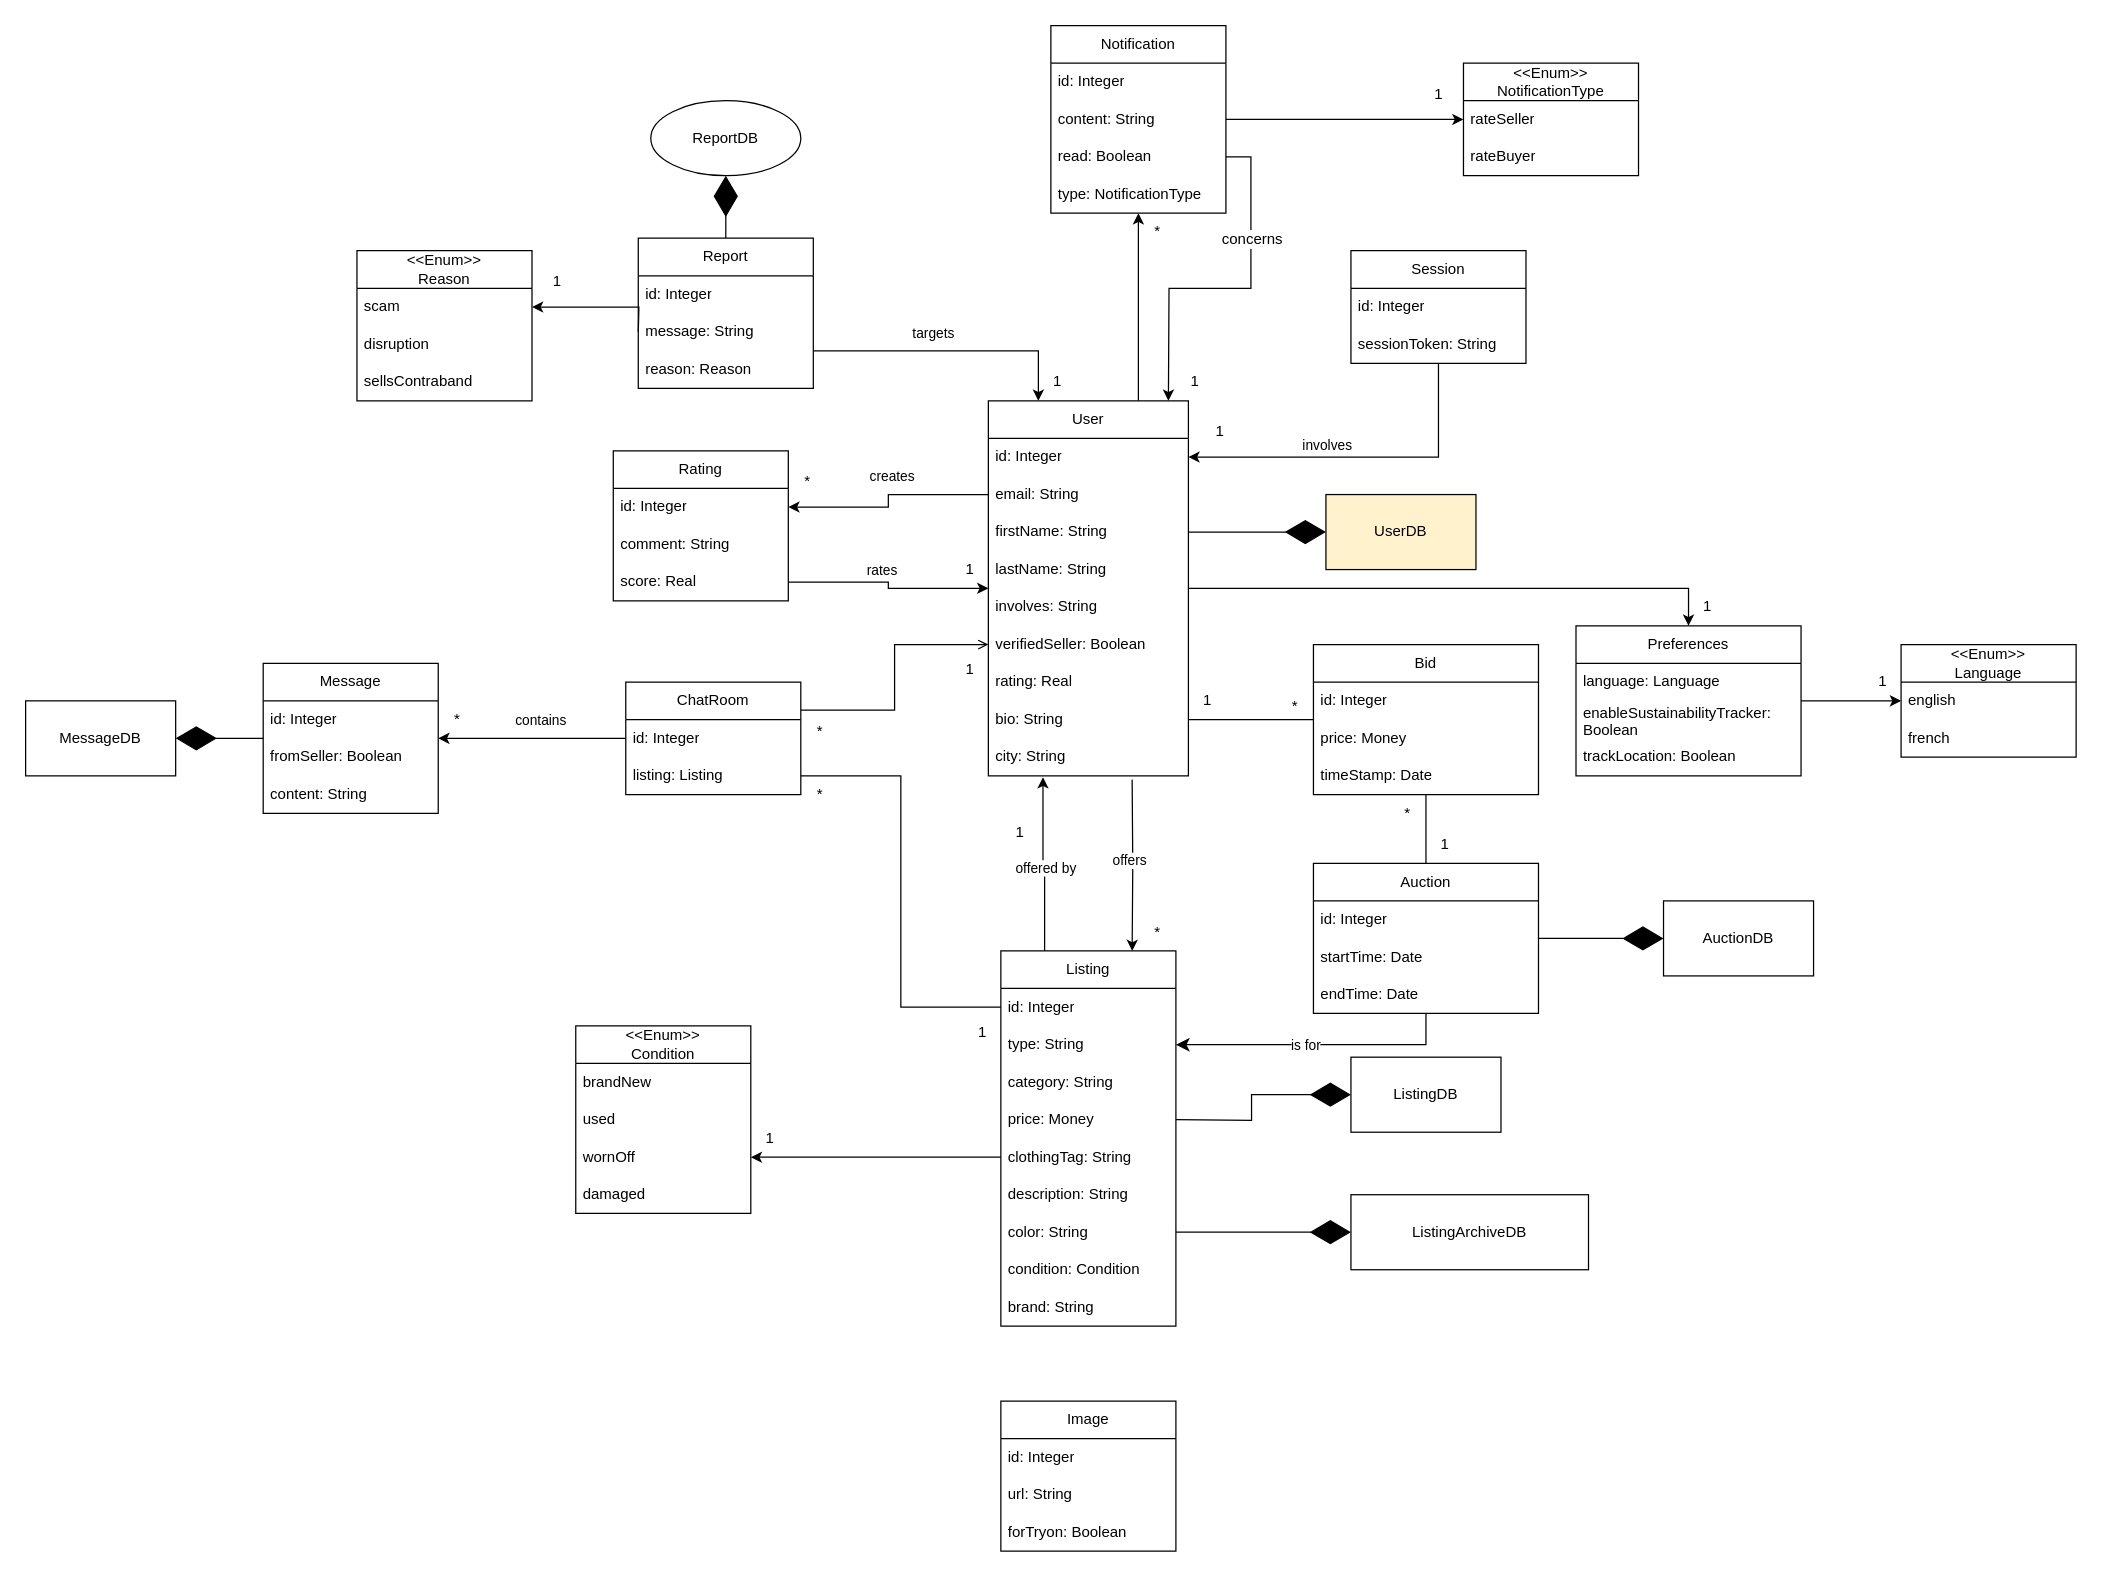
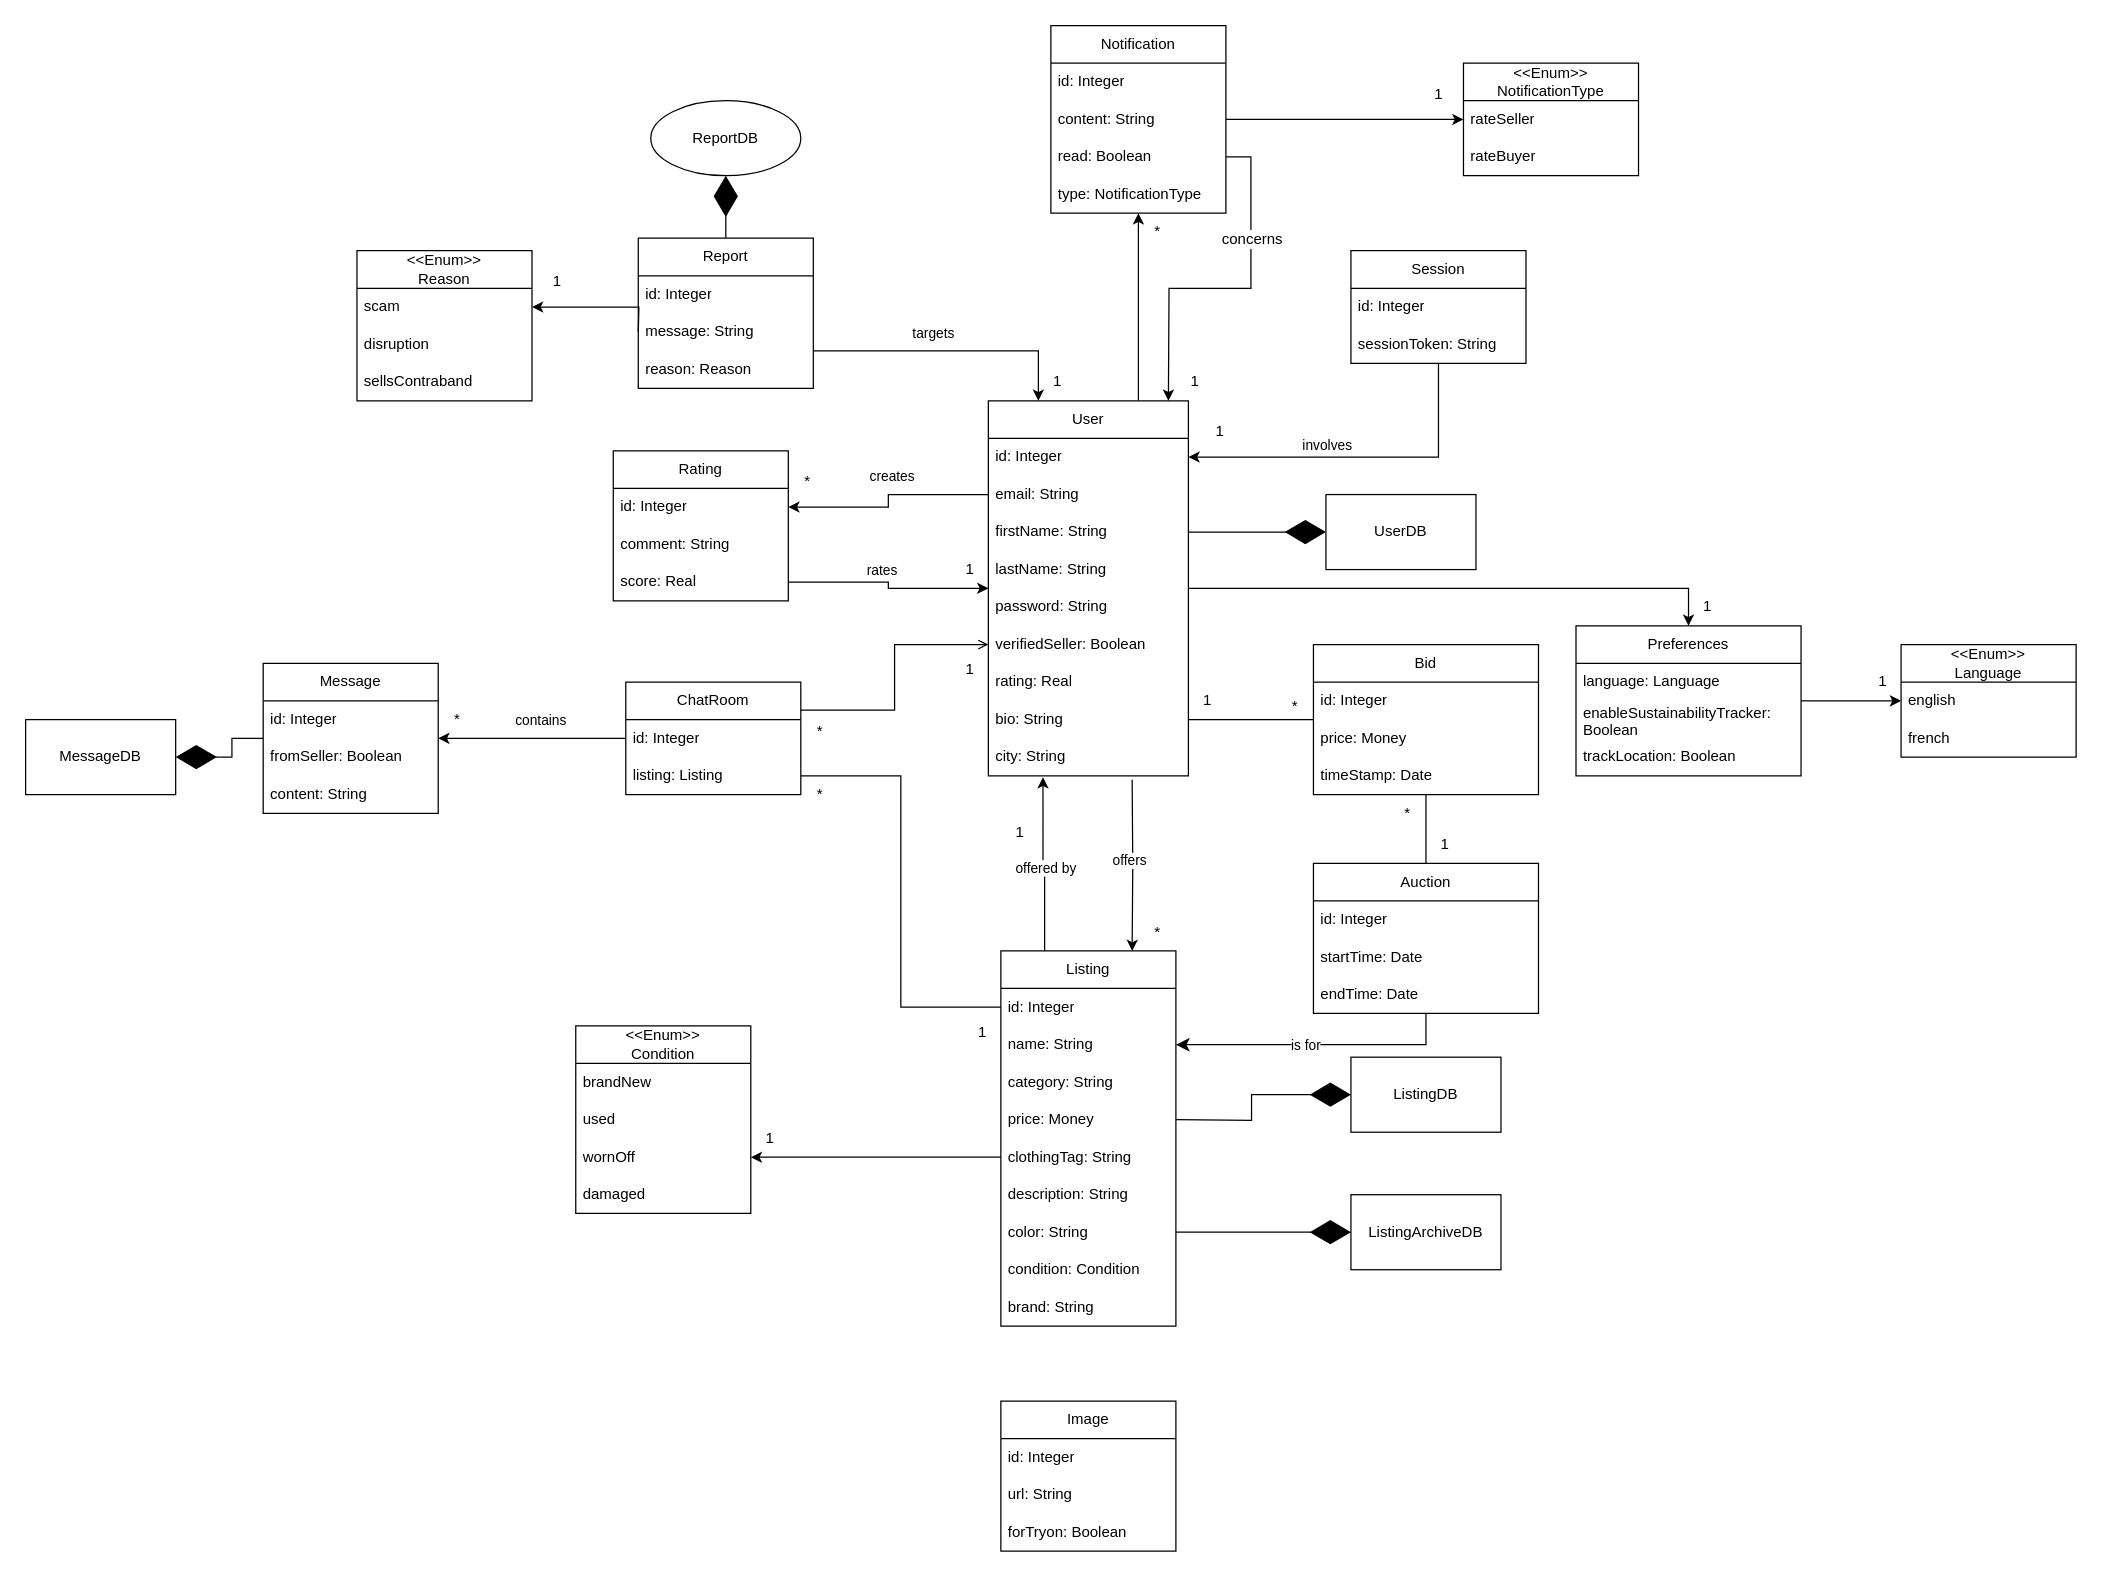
- <mxCell id="42" value="UserDB" style="rounded=0;whiteSpace=wrap;html=1;fillColor=#fff2cc;" vertex="1" parent="1"><mxGeometry x="1060" y="395" width="120" height="60" as="geometry" /></mxCell>
+ <mxCell id="42" value="UserDB" style="rounded=0;whiteSpace=wrap;html=1;" vertex="1" parent="1"><mxGeometry x="1060" y="395" width="120" height="60" as="geometry" /></mxCell>
- <mxCell id="12" value="involves: String" style="text;strokeColor=none;fillColor=none;align=left;verticalAlign=middle;spacingLeft=4;spacingRight=4;overflow=hidden;points=[[0,0.5],[1,0.5]];portConstraint=eastwest;rotatable=0;whiteSpace=wrap;html=1;" vertex="1" parent="7"><mxGeometry y="150" width="160" height="30" as="geometry" /></mxCell>
+ <mxCell id="12" value="password: String" style="text;strokeColor=none;fillColor=none;align=left;verticalAlign=middle;spacingLeft=4;spacingRight=4;overflow=hidden;points=[[0,0.5],[1,0.5]];portConstraint=eastwest;rotatable=0;whiteSpace=wrap;html=1;" vertex="1" parent="7"><mxGeometry y="150" width="160" height="30" as="geometry" /></mxCell>
- <mxCell id="105" value="MessageDB" style="rounded=0;whiteSpace=wrap;html=1;" vertex="1" parent="1"><mxGeometry x="20" y="560" width="120" height="60" as="geometry" /></mxCell>
+ <mxCell id="105" value="MessageDB" style="rounded=0;whiteSpace=wrap;html=1;" vertex="1" parent="1"><mxGeometry x="20" y="575" width="120" height="60" as="geometry" /></mxCell>
- <mxCell id="137" style="edgeStyle=orthogonalEdgeStyle;rounded=0;orthogonalLoop=1;jettySize=auto;html=1;entryX=0;entryY=0.5;entryDx=0;entryDy=0;endSize=30;endArrow=diamondThin;endFill=1;" edge="1" parent="1" source="124" target="136"><mxGeometry relative="1" as="geometry"><mxPoint x="1210" y="809.05" as="sourcePoint" /><mxPoint x="1350" y="809.05" as="targetPoint" /></mxGeometry></mxCell>
- <mxCell id="136" value="AuctionDB" style="rounded=0;whiteSpace=wrap;html=1;" vertex="1" parent="1"><mxGeometry x="1330" y="720" width="120" height="60" as="geometry" /></mxCell>
- <mxCell id="25" value="type: String" style="text;strokeColor=none;fillColor=none;align=left;verticalAlign=middle;spacingLeft=4;spacingRight=4;overflow=hidden;points=[[0,0.5],[1,0.5]];portConstraint=eastwest;rotatable=0;whiteSpace=wrap;html=1;" vertex="1" parent="23"><mxGeometry y="60" width="140" height="30" as="geometry" /></mxCell>
+ <mxCell id="25" value="name: String" style="text;strokeColor=none;fillColor=none;align=left;verticalAlign=middle;spacingLeft=4;spacingRight=4;overflow=hidden;points=[[0,0.5],[1,0.5]];portConstraint=eastwest;rotatable=0;whiteSpace=wrap;html=1;" vertex="1" parent="23"><mxGeometry y="60" width="140" height="30" as="geometry" /></mxCell>
- <mxCell id="57" value="ListingArchiveDB" style="rounded=0;whiteSpace=wrap;html=1;" vertex="1" parent="1"><mxGeometry x="1080" y="955" width="190" height="60" as="geometry" /></mxCell>
+ <mxCell id="57" value="ListingArchiveDB" style="rounded=0;whiteSpace=wrap;html=1;" vertex="1" parent="1"><mxGeometry x="1080" y="955" width="120" height="60" as="geometry" /></mxCell>
